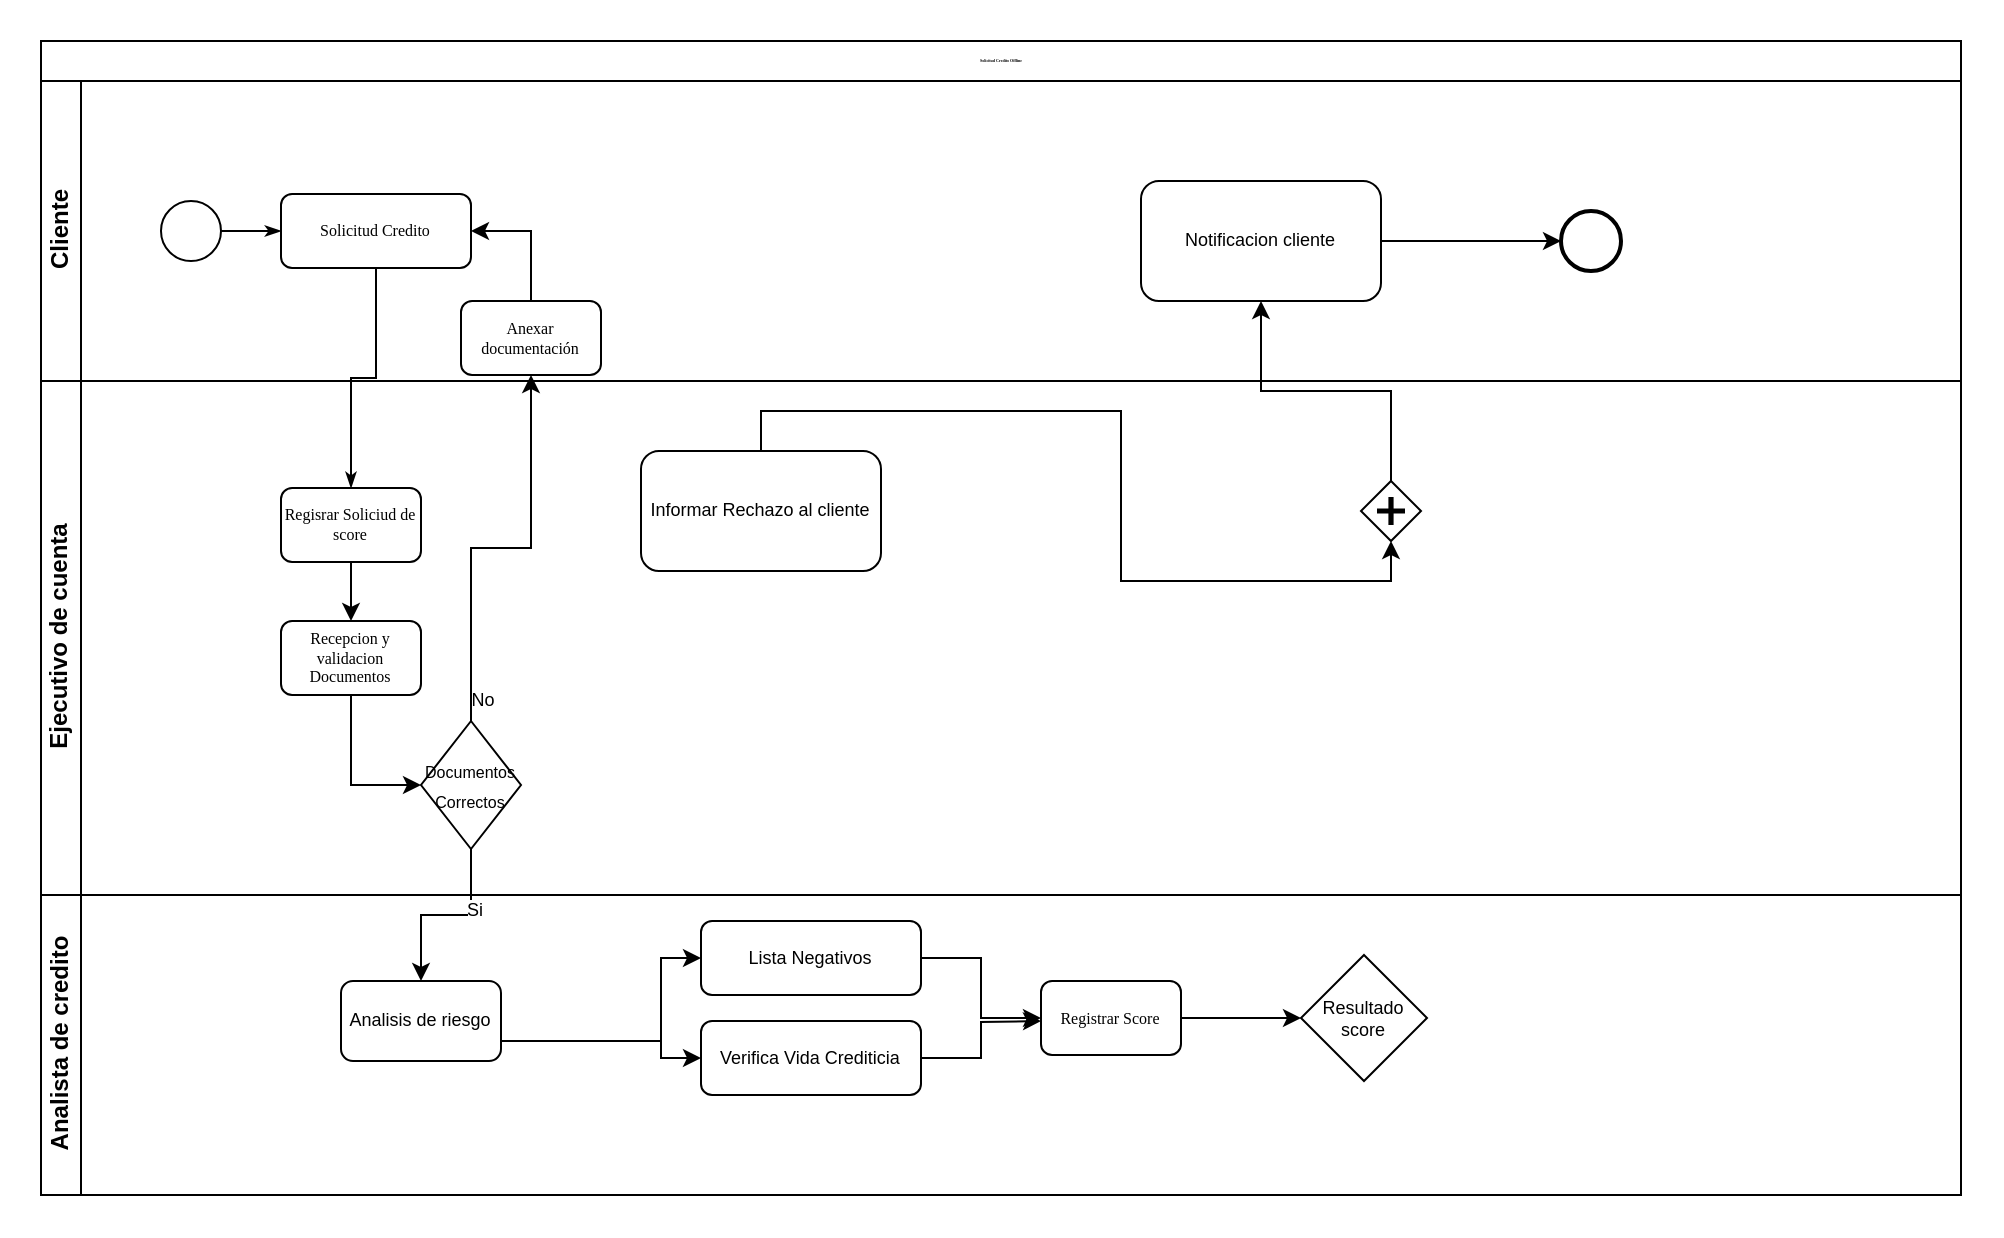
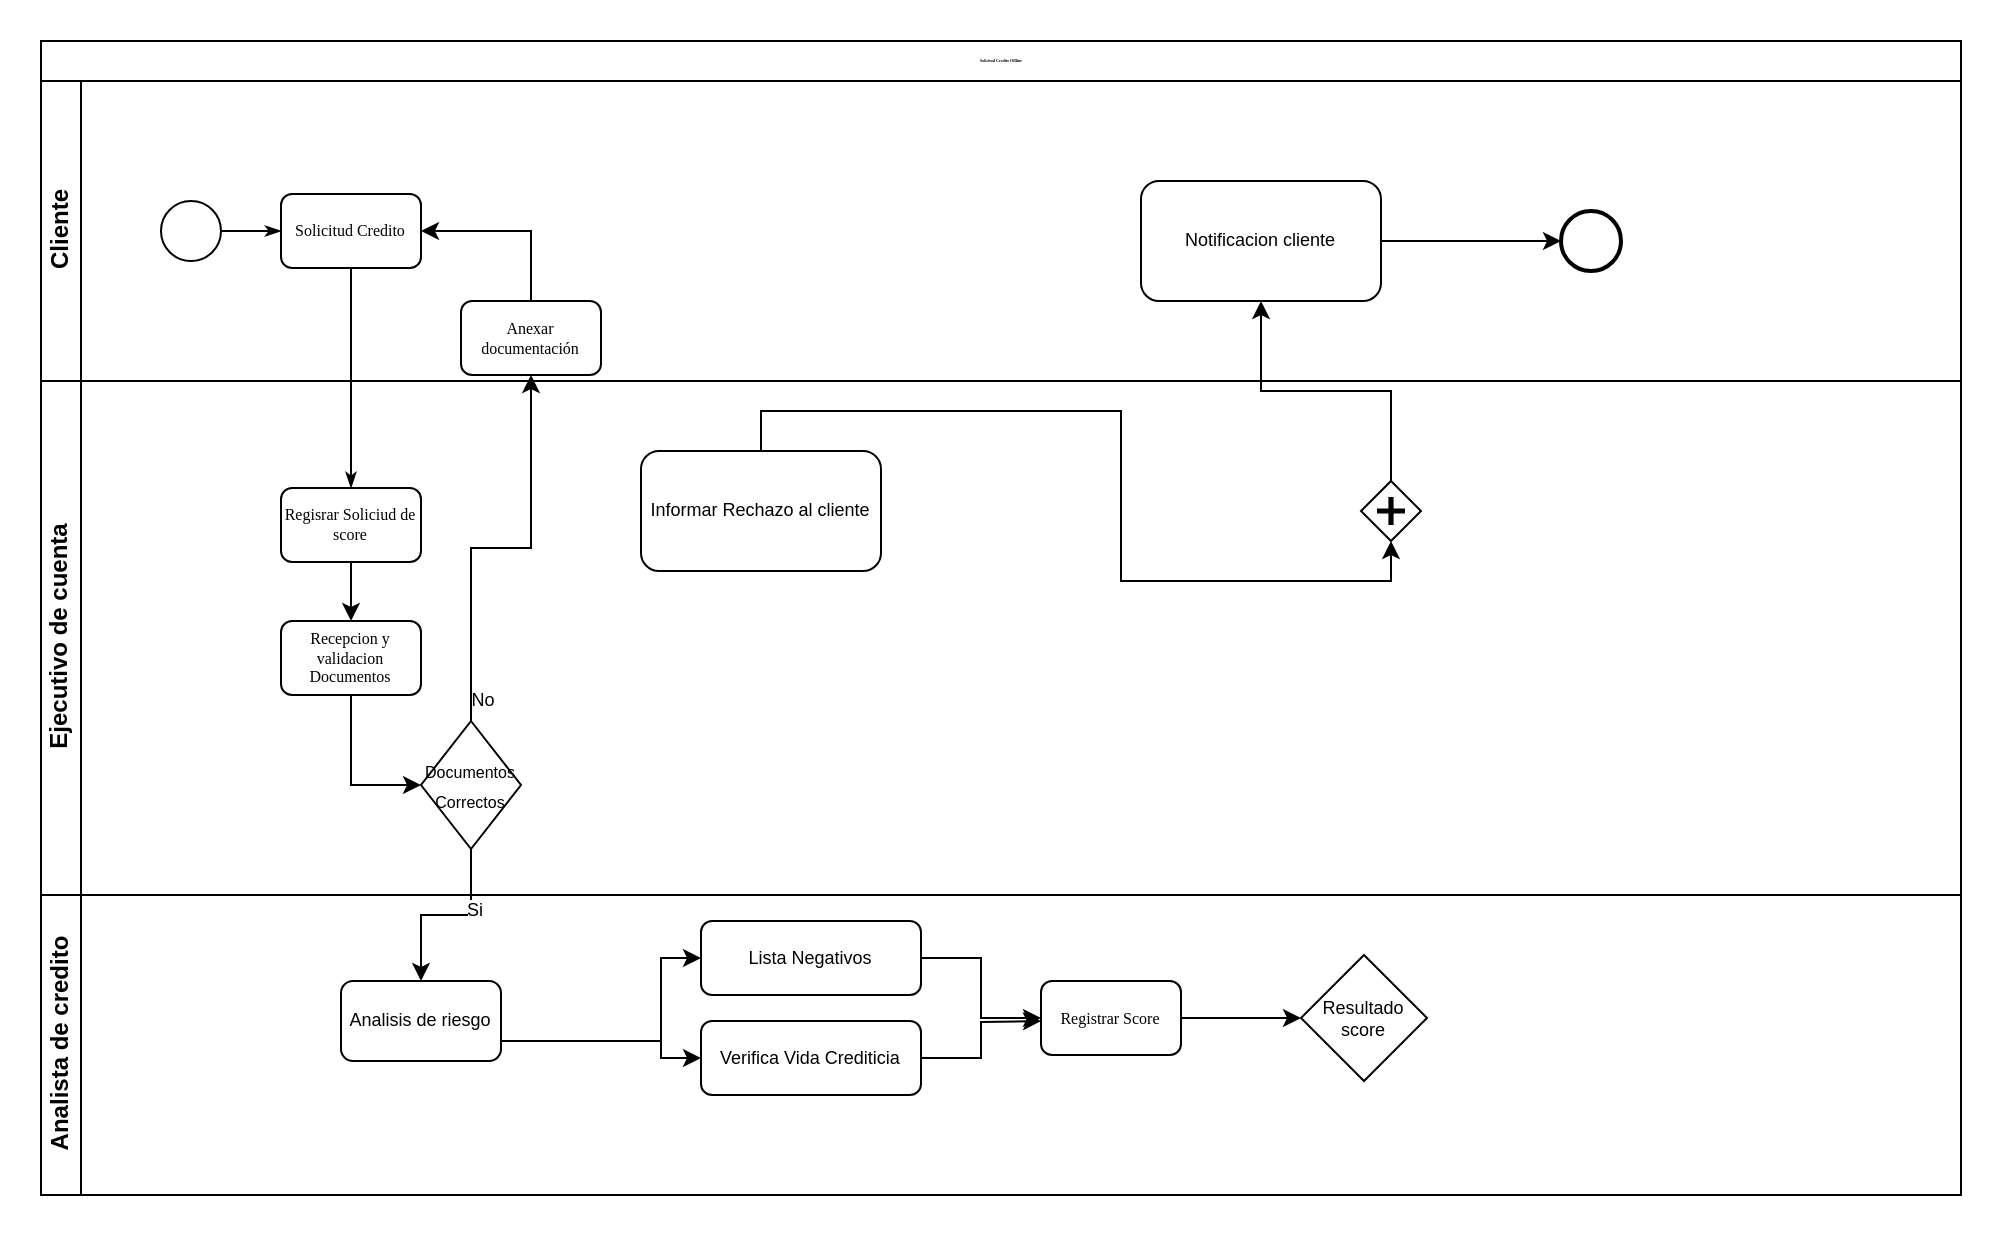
- <mxCell id="6" value="Solicitud Credito" style="rounded=1;whiteSpace=wrap;html=1;shadow=0;labelBackgroundColor=none;strokeWidth=1;fontFamily=Verdana;fontSize=8;align=center;" parent="3" vertex="1"><mxGeometry x="120" y="56.5" width="95" height="37" as="geometry" /></mxCell>
+ <mxCell id="6" value="Solicitud Credito" style="rounded=1;whiteSpace=wrap;html=1;shadow=0;labelBackgroundColor=none;strokeWidth=1;fontFamily=Verdana;fontSize=8;align=center;" parent="3" vertex="1"><mxGeometry x="120" y="56.5" width="70" height="37" as="geometry" /></mxCell>
